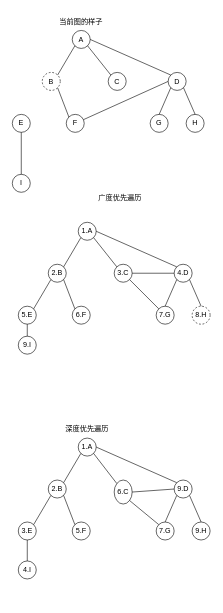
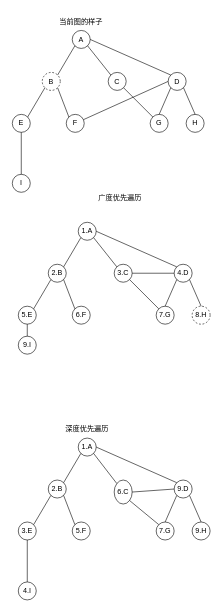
+ <mxCell id="11" value="" style="endArrow=none;html=1;entryX=0;entryY=1;entryDx=0;entryDy=0;exitX=1;exitY=0;exitDx=0;exitDy=0;" parent="1" source="4" target="3" edge="1"><mxGeometry width="50" height="50" relative="1" as="geometry"><mxPoint x="105.607" y="134.393" as="sourcePoint" /><mxPoint x="134.393" y="85.607" as="targetPoint" /></mxGeometry></mxCell>
+ <mxCell id="17" value="" style="endArrow=none;html=1;entryX=1;entryY=1;entryDx=0;entryDy=0;exitX=0;exitY=0;exitDx=0;exitDy=0;" parent="1" source="9" target="7" edge="1"><mxGeometry width="50" height="50" relative="1" as="geometry"><mxPoint x="165.607" y="194.393" as="sourcePoint" /><mxPoint x="194.393" y="145.607" as="targetPoint" /></mxGeometry></mxCell>
- <mxCell id="45" value="4.I" style="ellipse;whiteSpace=wrap;html=1;aspect=fixed;" parent="1" vertex="1"><mxGeometry x="30" y="935" width="30" height="30" as="geometry" /></mxCell>
+ <mxCell id="45" value="4.I" style="ellipse;whiteSpace=wrap;html=1;aspect=fixed;" parent="1" vertex="1"><mxGeometry x="30" y="970" width="30" height="30" as="geometry" /></mxCell>
